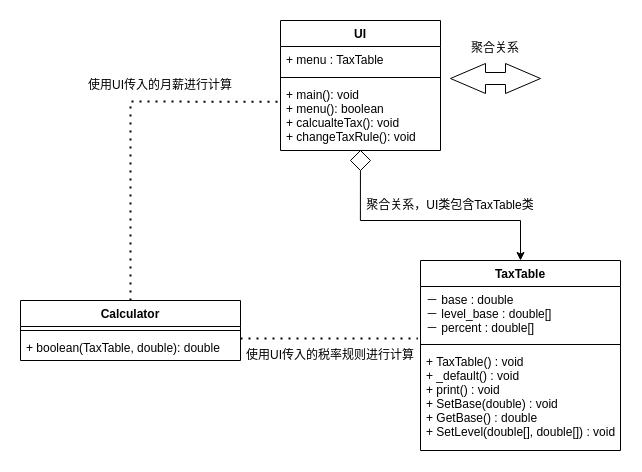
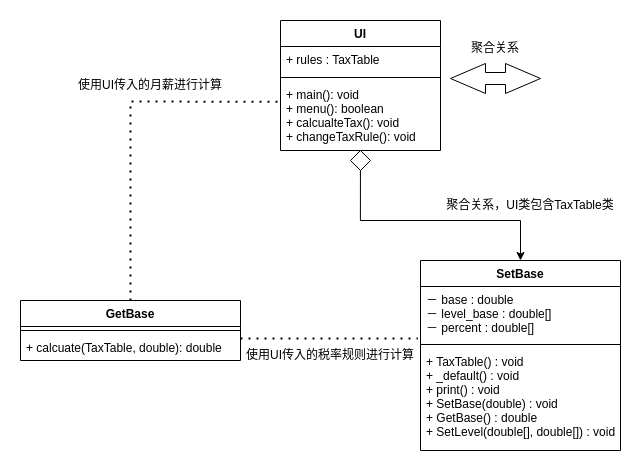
- <mxCell id="7" value="+ menu : TaxTable" style="text;strokeColor=none;fillColor=none;align=left;verticalAlign=top;spacingLeft=4;spacingRight=4;overflow=hidden;rotatable=0;points=[[0,0.5],[1,0.5]];portConstraint=eastwest;" parent="6" vertex="1"><mxGeometry y="26" width="160" height="27" as="geometry" /></mxCell>
+ <mxCell id="7" value="+ rules : TaxTable" style="text;strokeColor=none;fillColor=none;align=left;verticalAlign=top;spacingLeft=4;spacingRight=4;overflow=hidden;rotatable=0;points=[[0,0.5],[1,0.5]];portConstraint=eastwest;" parent="6" vertex="1"><mxGeometry y="26" width="160" height="27" as="geometry" /></mxCell>
- <mxCell id="20" value="使用UI传入的月薪进行计算" style="text;html=1;strokeColor=none;fillColor=none;align=center;verticalAlign=middle;whiteSpace=wrap;rounded=0;" vertex="1" parent="1"><mxGeometry x="60" y="70" width="200" height="30" as="geometry" /></mxCell>
+ <mxCell id="20" value="使用UI传入的月薪进行计算" style="text;html=1;strokeColor=none;fillColor=none;align=center;verticalAlign=middle;whiteSpace=wrap;rounded=0;" vertex="1" parent="1"><mxGeometry x="50" y="70" width="200" height="30" as="geometry" /></mxCell>
- <mxCell id="22" value="聚合关系，UI类包含TaxTable类" style="text;html=1;strokeColor=none;fillColor=none;align=center;verticalAlign=middle;whiteSpace=wrap;rounded=0;" vertex="1" parent="1"><mxGeometry x="360" y="190" width="180" height="30" as="geometry" /></mxCell>
+ <mxCell id="22" value="聚合关系，UI类包含TaxTable类" style="text;html=1;strokeColor=none;fillColor=none;align=center;verticalAlign=middle;whiteSpace=wrap;rounded=0;" vertex="1" parent="1"><mxGeometry x="440" y="190" width="180" height="30" as="geometry" /></mxCell>
- <mxCell id="10" value="TaxTable" style="swimlane;fontStyle=1;align=center;verticalAlign=top;childLayout=stackLayout;horizontal=1;startSize=26;horizontalStack=0;resizeParent=1;resizeParentMax=0;resizeLast=0;collapsible=1;marginBottom=0;fillColor=none;" parent="1" vertex="1"><mxGeometry x="420" y="260" width="200" height="190" as="geometry" /></mxCell>
+ <mxCell id="10" value="SetBase" style="swimlane;fontStyle=1;align=center;verticalAlign=top;childLayout=stackLayout;horizontal=1;startSize=26;horizontalStack=0;resizeParent=1;resizeParentMax=0;resizeLast=0;collapsible=1;marginBottom=0;fillColor=none;" parent="1" vertex="1"><mxGeometry x="420" y="260" width="200" height="190" as="geometry" /></mxCell>
- <mxCell id="2" value="Calculator" style="swimlane;fontStyle=1;align=center;verticalAlign=top;childLayout=stackLayout;horizontal=1;startSize=26;horizontalStack=0;resizeParent=1;resizeParentMax=0;resizeLast=0;collapsible=1;marginBottom=0;fillColor=none;" parent="1" vertex="1"><mxGeometry x="20" y="300" width="220" height="60" as="geometry" /></mxCell>
+ <mxCell id="2" value="GetBase" style="swimlane;fontStyle=1;align=center;verticalAlign=top;childLayout=stackLayout;horizontal=1;startSize=26;horizontalStack=0;resizeParent=1;resizeParentMax=0;resizeLast=0;collapsible=1;marginBottom=0;fillColor=none;" parent="1" vertex="1"><mxGeometry x="20" y="300" width="220" height="60" as="geometry" /></mxCell>
- <mxCell id="4" value="+ boolean(TaxTable, double): double" style="text;strokeColor=none;fillColor=none;align=left;verticalAlign=top;spacingLeft=4;spacingRight=4;overflow=hidden;rotatable=0;points=[[0,0.5],[1,0.5]];portConstraint=eastwest;" parent="2" vertex="1"><mxGeometry y="34" width="220" height="26" as="geometry" /></mxCell>
+ <mxCell id="4" value="+ calcuate(TaxTable, double): double" style="text;strokeColor=none;fillColor=none;align=left;verticalAlign=top;spacingLeft=4;spacingRight=4;overflow=hidden;rotatable=0;points=[[0,0.5],[1,0.5]];portConstraint=eastwest;" parent="2" vertex="1"><mxGeometry y="34" width="220" height="26" as="geometry" /></mxCell>
